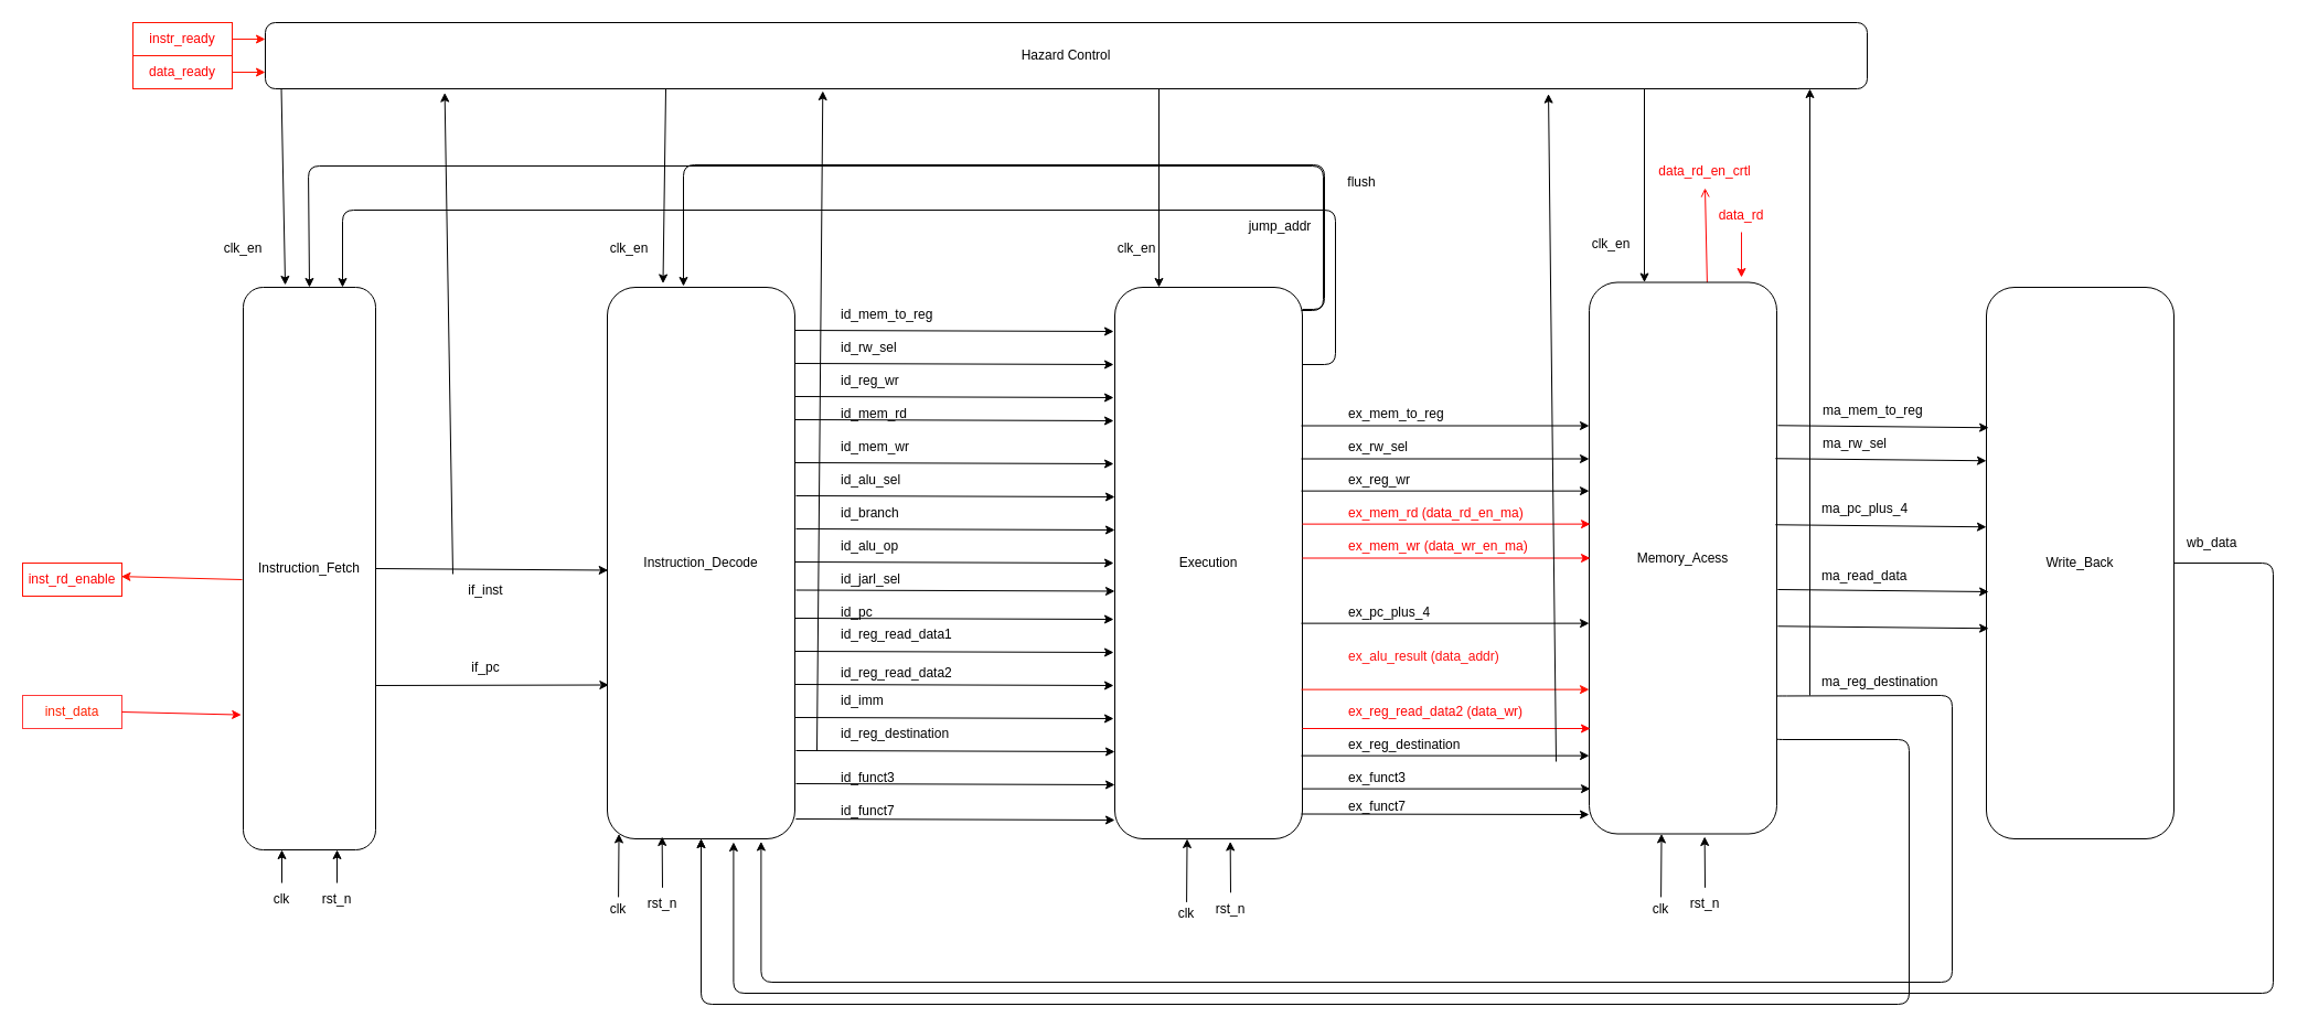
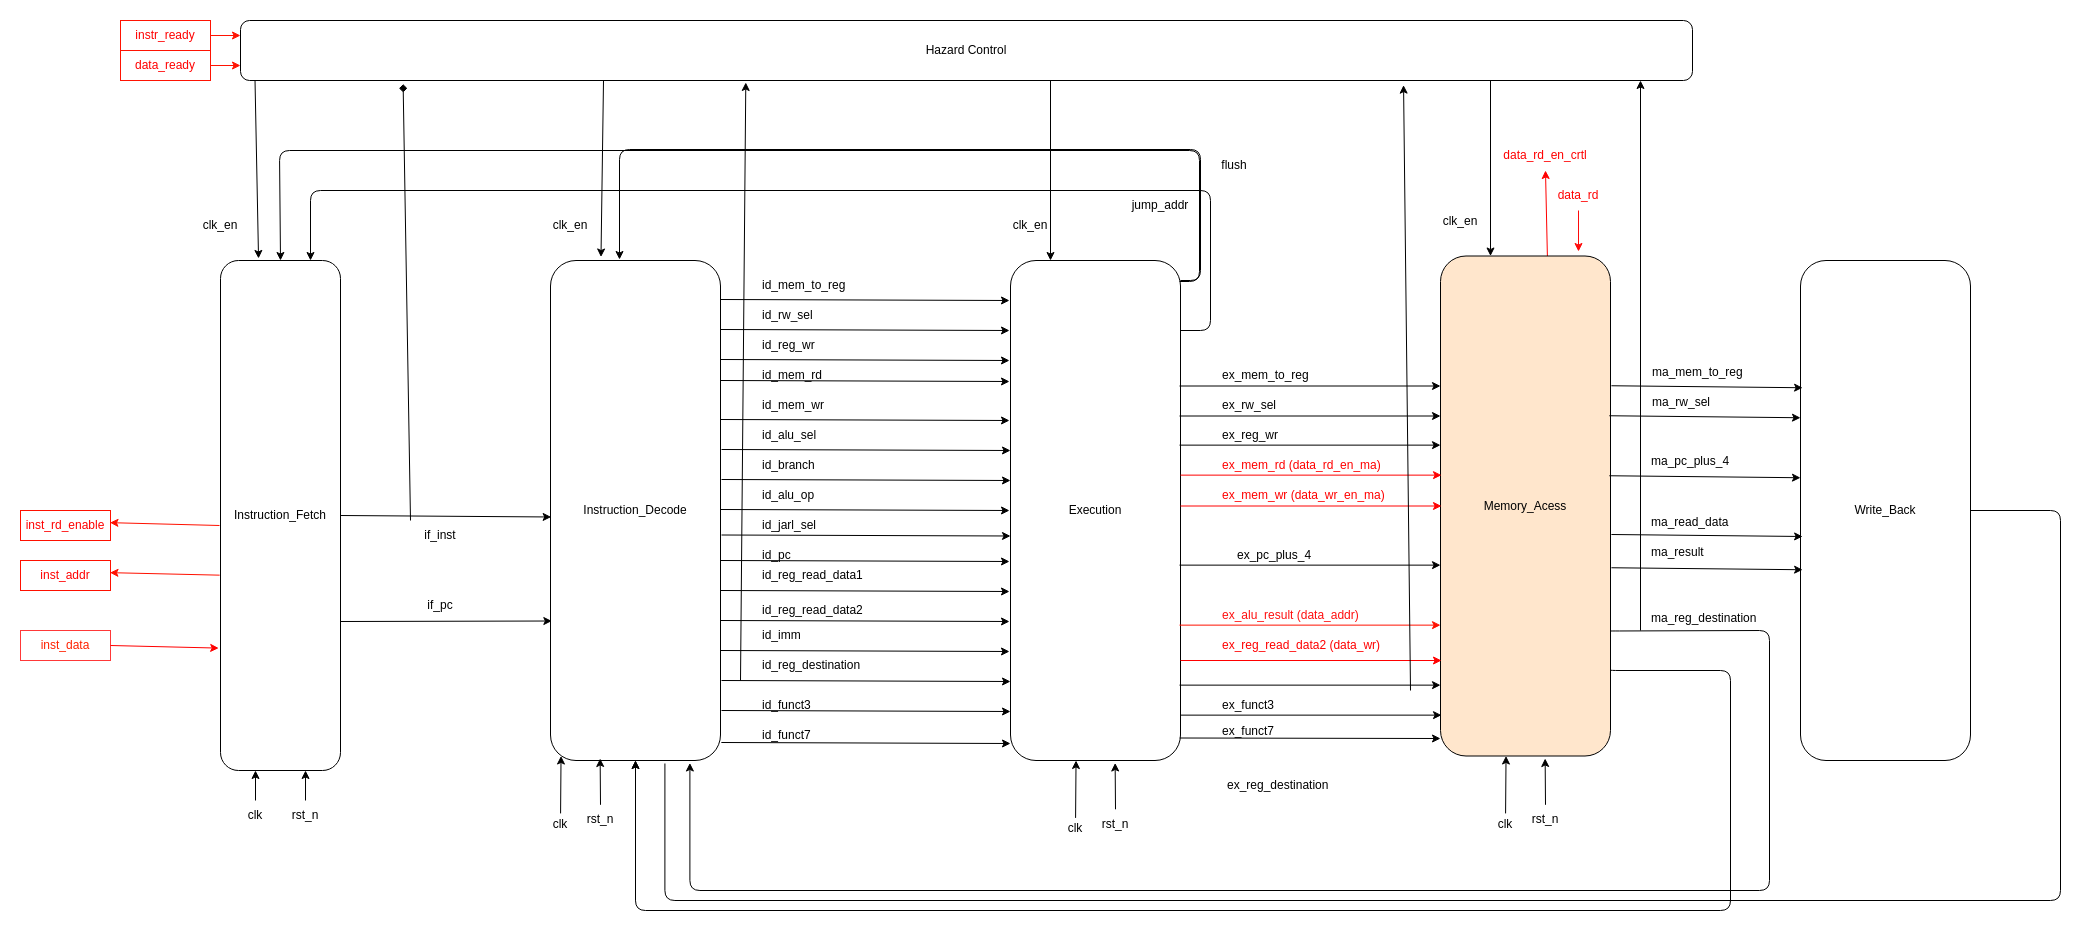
- <mxCell id="58" value="" style="edgeStyle=none;orthogonalLoop=1;jettySize=auto;html=1;entryX=0.112;entryY=1.06;entryDx=0;entryDy=0;entryPerimeter=0;exitX=0;exitY=0;exitDx=0;exitDy=0;" parent="1" source="12" target="57" edge="1"><mxGeometry width="80" relative="1" as="geometry"><mxPoint x="410" y="520" as="sourcePoint" /><mxPoint x="730" y="300" as="targetPoint" /><Array as="points" /></mxGeometry></mxCell>
+ <mxCell id="58" value="" style="edgeStyle=none;orthogonalLoop=1;jettySize=auto;html=1;entryX=0.112;entryY=1.06;entryDx=0;entryDy=0;entryPerimeter=0;exitX=0;exitY=0;exitDx=0;exitDy=0;endArrow=diamond;" parent="1" source="12" target="57" edge="1"><mxGeometry width="80" relative="1" as="geometry"><mxPoint x="410" y="520" as="sourcePoint" /><mxPoint x="730" y="300" as="targetPoint" /><Array as="points" /></mxGeometry></mxCell>
- <mxCell id="80" style="edgeStyle=none;html=1;exitX=0.629;exitY=0.003;exitDx=0;exitDy=0;entryX=0.5;entryY=1;entryDx=0;entryDy=0;strokeColor=#FF0000;exitPerimeter=0;endArrow=open;" parent="1" source="81" target="127" edge="1"><mxGeometry relative="1" as="geometry" /></mxCell>
+ <mxCell id="80" style="edgeStyle=none;html=1;exitX=0.629;exitY=0.003;exitDx=0;exitDy=0;entryX=0.5;entryY=1;entryDx=0;entryDy=0;strokeColor=#FF0000;exitPerimeter=0;" parent="1" source="81" target="127" edge="1"><mxGeometry relative="1" as="geometry" /></mxCell>
- <mxCell id="105" value="wb_data" style="text;strokeColor=none;align=left;fillColor=none;html=1;verticalAlign=middle;whiteSpace=wrap;rounded=0;" parent="1" vertex="1"><mxGeometry x="1980" y="477.25" width="90" height="30" as="geometry" /></mxCell>
- <mxCell id="81" value="Memory_Acess" style="whiteSpace=wrap;html=1;rounded=1;" parent="1" vertex="1"><mxGeometry x="1440" y="255.5" width="170" height="500" as="geometry" /></mxCell>
+ <mxCell id="81" value="Memory_Acess" style="whiteSpace=wrap;html=1;rounded=1;fillColor=#ffe6cc;" parent="1" vertex="1"><mxGeometry x="1440" y="255.5" width="170" height="500" as="geometry" /></mxCell>
+ <mxCell id="89" value="ma_result" style="text;strokeColor=none;align=left;fillColor=none;html=1;verticalAlign=middle;whiteSpace=wrap;rounded=0;" parent="1" vertex="1"><mxGeometry x="1649" y="537.25" width="130" height="30" as="geometry" /></mxCell>
- <mxCell id="45" value="ex_pc_plus_4" style="text;strokeColor=none;align=left;fillColor=none;html=1;verticalAlign=middle;whiteSpace=wrap;rounded=0;" parent="1" vertex="1"><mxGeometry x="1220" y="540" width="60" height="30" as="geometry" /></mxCell>
+ <mxCell id="45" value="ex_pc_plus_4" style="text;strokeColor=none;align=left;fillColor=none;html=1;verticalAlign=middle;whiteSpace=wrap;rounded=0;" parent="1" vertex="1"><mxGeometry x="1235" y="540" width="60" height="30" as="geometry" /></mxCell>
+ <mxCell id="113" style="edgeStyle=none;html=1;exitX=-0.007;exitY=0.617;exitDx=0;exitDy=0;entryX=0.994;entryY=0.405;entryDx=0;entryDy=0;entryPerimeter=0;exitPerimeter=0;strokeColor=#FF1000;" parent="1" source="4" target="11" edge="1"><mxGeometry relative="1" as="geometry" /></mxCell>
+ <mxCell id="11" value="&lt;font style=&quot;color: rgb(255, 0, 0);&quot;&gt;inst_addr&lt;/font&gt;" style="text;strokeColor=#FF1000;align=center;fillColor=none;html=1;verticalAlign=middle;whiteSpace=wrap;rounded=0;" parent="1" vertex="1"><mxGeometry x="20" y="560" width="90" height="30" as="geometry" /></mxCell>
- <mxCell id="46" value="&lt;font style=&quot;color: rgb(255, 15, 15);&quot;&gt;ex_alu_result (data_addr)&lt;/font&gt;" style="text;strokeColor=none;align=left;fillColor=none;html=1;verticalAlign=middle;whiteSpace=wrap;rounded=0;" parent="1" vertex="1"><mxGeometry x="1220" y="580" width="150" height="30" as="geometry" /></mxCell>
+ <mxCell id="46" value="&lt;font style=&quot;color: rgb(255, 15, 15);&quot;&gt;ex_alu_result (data_addr)&lt;/font&gt;" style="text;strokeColor=none;align=left;fillColor=none;html=1;verticalAlign=middle;whiteSpace=wrap;rounded=0;" parent="1" vertex="1"><mxGeometry x="1220" y="600" width="150" height="30" as="geometry" /></mxCell>
- <mxCell id="47" value="ex_reg_destination" style="text;strokeColor=none;align=left;fillColor=none;html=1;verticalAlign=middle;whiteSpace=wrap;rounded=0;" parent="1" vertex="1"><mxGeometry x="1220" y="660" width="115" height="30" as="geometry" /></mxCell>
+ <mxCell id="47" value="ex_reg_destination" style="text;strokeColor=none;align=left;fillColor=none;html=1;verticalAlign=middle;whiteSpace=wrap;rounded=0;" parent="1" vertex="1"><mxGeometry x="1225" y="770" width="115" height="30" as="geometry" /></mxCell>
- <mxCell id="111" style="edgeStyle=orthogonalEdgeStyle;html=1;exitX=1;exitY=0.5;exitDx=0;exitDy=0;entryX=0.673;entryY=1.006;entryDx=0;entryDy=0;entryPerimeter=0;" parent="1" source="104" target="14" edge="1"><mxGeometry relative="1" as="geometry"><Array as="points"><mxPoint x="2060" y="510" /><mxPoint x="2060" y="900" /><mxPoint x="664" y="900" /></Array></mxGeometry></mxCell>
+ <mxCell id="111" style="edgeStyle=orthogonalEdgeStyle;html=1;exitX=1;exitY=0.5;exitDx=0;exitDy=0;entryX=0.673;entryY=1.006;entryDx=0;entryDy=0;entryPerimeter=0;endArrow=none;" parent="1" source="104" target="14" edge="1"><mxGeometry relative="1" as="geometry"><Array as="points"><mxPoint x="2060" y="510" /><mxPoint x="2060" y="900" /><mxPoint x="664" y="900" /></Array></mxGeometry></mxCell>
